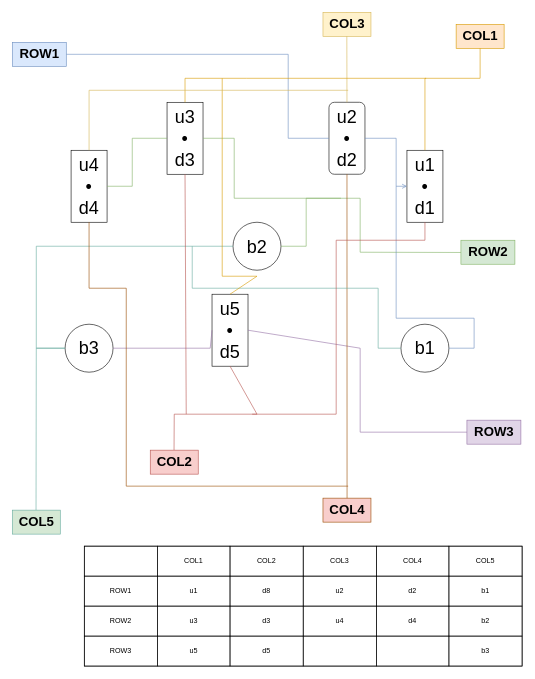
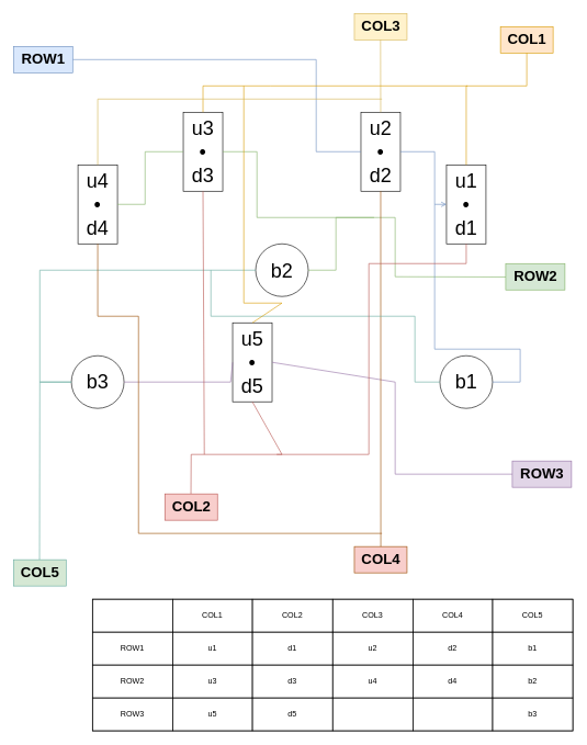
- <mxCell id="4" value="u2&lt;br&gt;•&lt;br style=&quot;font-size: 30px;&quot;&gt;d2" style="whiteSpace=wrap;html=1;fontSize=30;rounded=1;" parent="1" vertex="1"><mxGeometry x="548" y="170" width="60" height="120" as="geometry" /></mxCell>
+ <mxCell id="4" value="u2&lt;br&gt;•&lt;br style=&quot;font-size: 30px;&quot;&gt;d2" style="rounded=0;whiteSpace=wrap;html=1;fontSize=30;" parent="1" vertex="1"><mxGeometry x="548" y="170" width="60" height="120" as="geometry" /></mxCell>
- <mxCell id="50" value="d8" style="connectable=0;recursiveResize=0;strokeColor=inherit;fillColor=none;align=center;whiteSpace=wrap;html=1;" vertex="1" parent="47"><mxGeometry x="243" width="122" height="50" as="geometry"><mxRectangle width="122" height="50" as="alternateBounds" /></mxGeometry></mxCell>
+ <mxCell id="50" value="d1" style="connectable=0;recursiveResize=0;strokeColor=inherit;fillColor=none;align=center;whiteSpace=wrap;html=1;" vertex="1" parent="47"><mxGeometry x="243" width="122" height="50" as="geometry"><mxRectangle width="122" height="50" as="alternateBounds" /></mxGeometry></mxCell>
